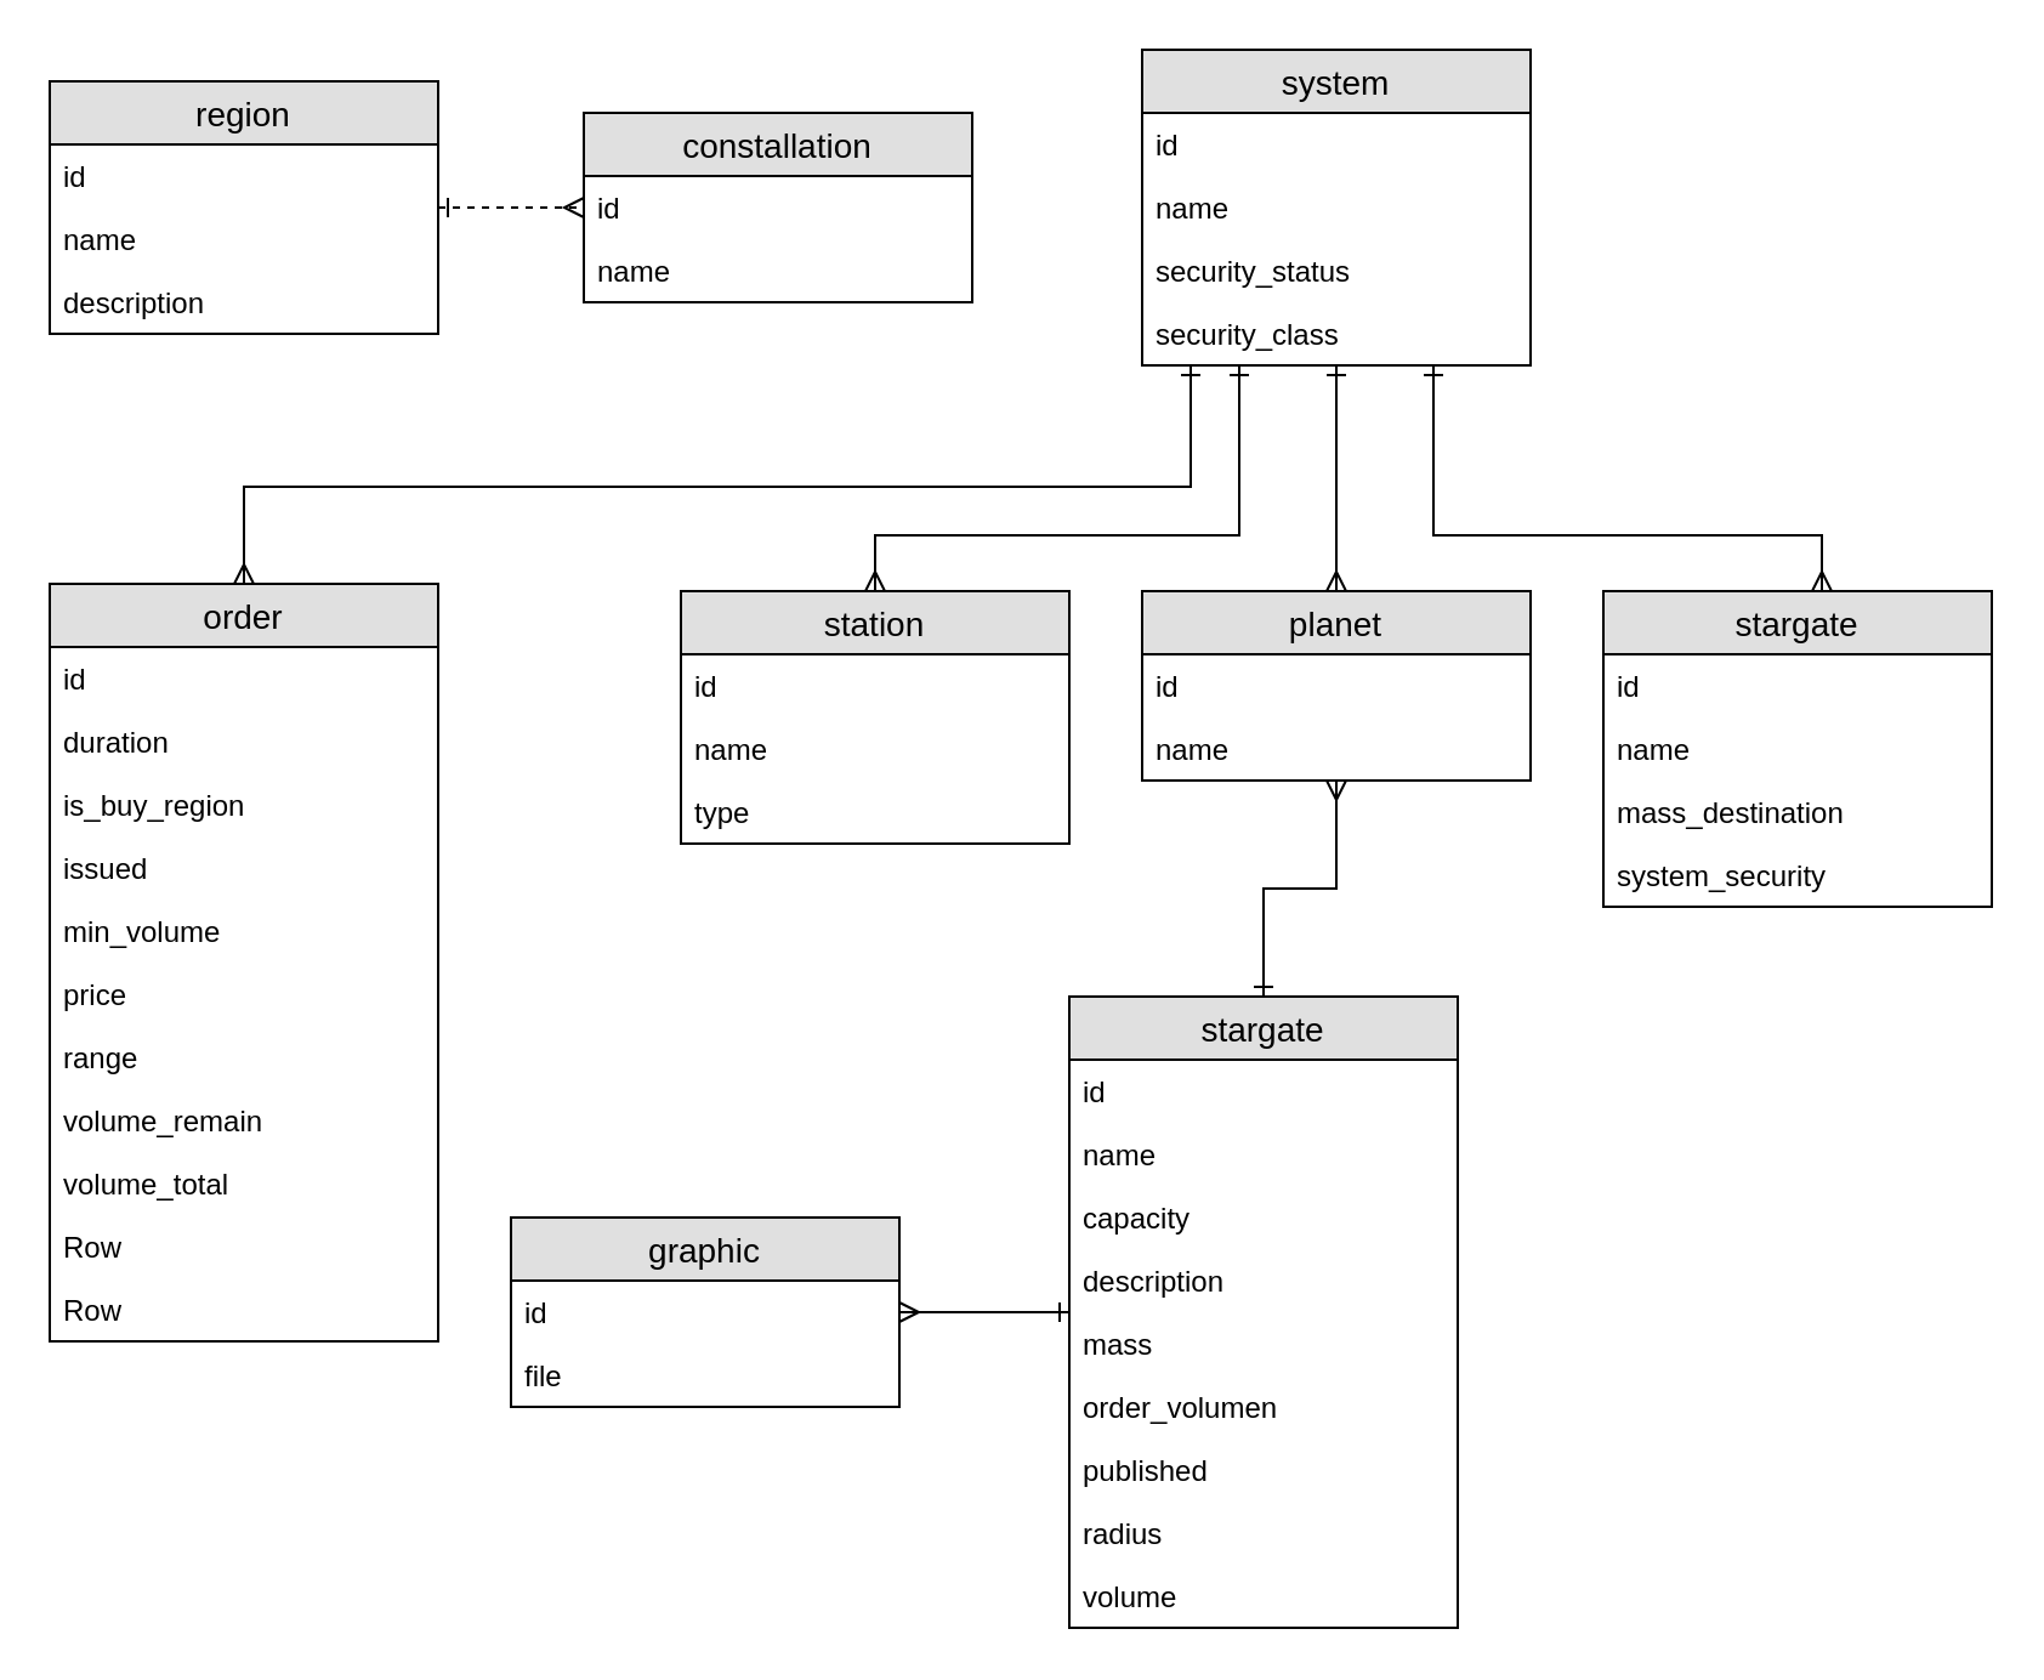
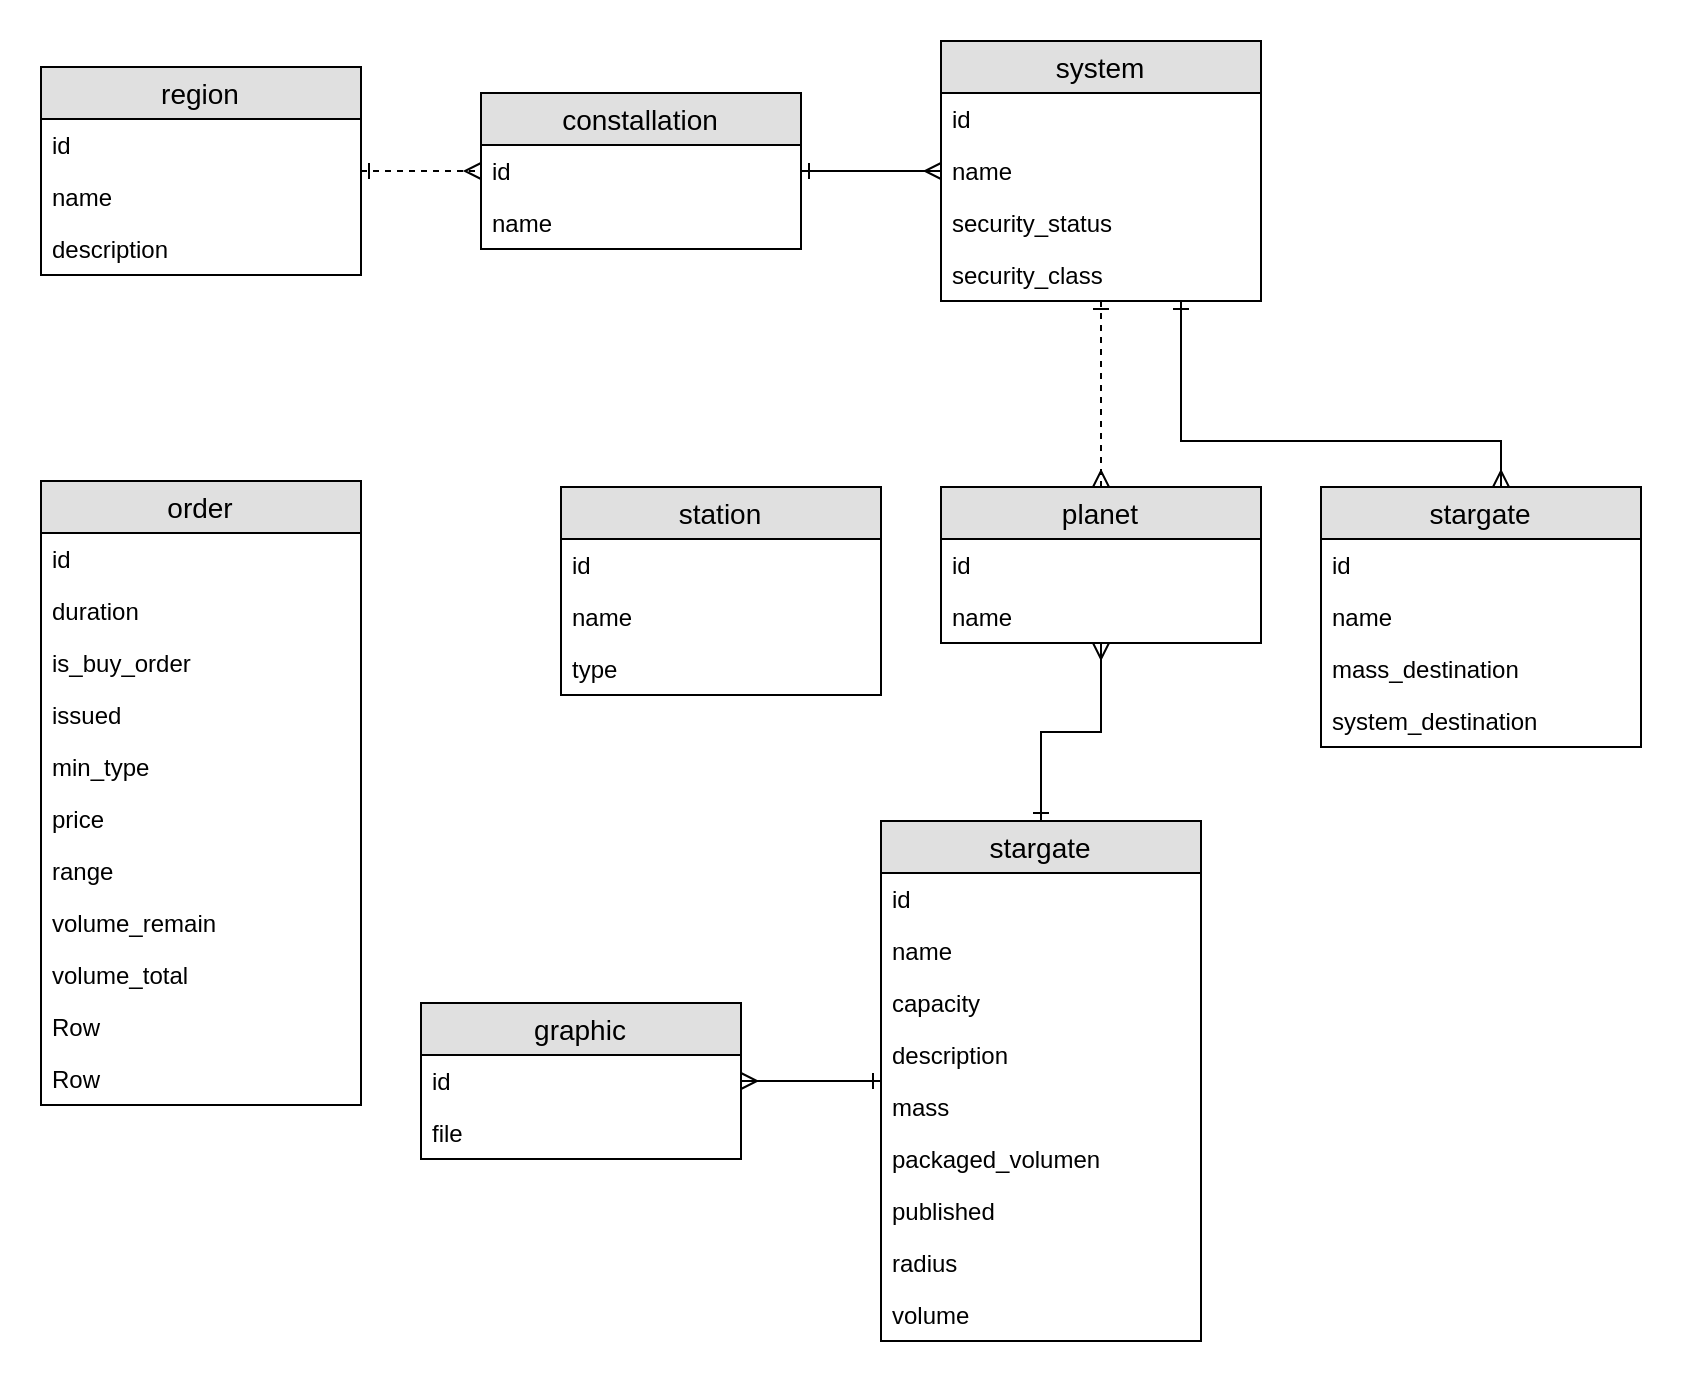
+ <mxCell id="7" style="edgeStyle=orthogonalEdgeStyle;rounded=0;orthogonalLoop=1;jettySize=auto;html=1;startArrow=ERone;startFill=0;endArrow=ERmany;endFill=0;" edge="1" parent="1" source="8" target="15"><mxGeometry relative="1" as="geometry" /></mxCell>
- <mxCell id="12" style="edgeStyle=orthogonalEdgeStyle;rounded=0;orthogonalLoop=1;jettySize=auto;html=1;startArrow=ERone;startFill=0;endArrow=ERmany;endFill=0;" edge="1" parent="1" source="15" target="24"><mxGeometry relative="1" as="geometry" /></mxCell>
+ <mxCell id="12" style="edgeStyle=orthogonalEdgeStyle;rounded=0;orthogonalLoop=1;jettySize=auto;html=1;startArrow=ERone;startFill=0;endArrow=ERmany;endFill=0;dashed=1;" edge="1" parent="1" source="15" target="24"><mxGeometry relative="1" as="geometry" /></mxCell>
- <mxCell id="14" style="edgeStyle=orthogonalEdgeStyle;rounded=0;orthogonalLoop=1;jettySize=auto;html=1;entryX=0.5;entryY=0;entryDx=0;entryDy=0;startArrow=ERone;startFill=0;endArrow=ERmany;endFill=0;" edge="1" parent="1" source="15" target="47"><mxGeometry relative="1" as="geometry"><Array as="points"><mxPoint x="490" y="200" /><mxPoint x="100" y="200" /></Array></mxGeometry></mxCell>
- <mxCell id="11" style="edgeStyle=orthogonalEdgeStyle;rounded=0;orthogonalLoop=1;jettySize=auto;html=1;startArrow=ERone;startFill=0;endArrow=ERmany;endFill=0;entryX=0.5;entryY=0;entryDx=0;entryDy=0;" edge="1" parent="1" source="15" target="20"><mxGeometry relative="1" as="geometry"><Array as="points"><mxPoint x="510" y="220" /><mxPoint x="360" y="220" /></Array></mxGeometry></mxCell>
- <mxCell id="50" value="is_buy_region" style="text;strokeColor=none;fillColor=none;spacingLeft=4;spacingRight=4;overflow=hidden;rotatable=0;points=[[0,0.5],[1,0.5]];portConstraint=eastwest;fontSize=12;" vertex="1" parent="47"><mxGeometry y="78" width="160" height="26" as="geometry" /></mxCell>
+ <mxCell id="50" value="is_buy_order" style="text;strokeColor=none;fillColor=none;spacingLeft=4;spacingRight=4;overflow=hidden;rotatable=0;points=[[0,0.5],[1,0.5]];portConstraint=eastwest;fontSize=12;" vertex="1" parent="47"><mxGeometry y="78" width="160" height="26" as="geometry" /></mxCell>
- <mxCell id="31" value="system_security" style="text;strokeColor=none;fillColor=none;spacingLeft=4;spacingRight=4;overflow=hidden;rotatable=0;points=[[0,0.5],[1,0.5]];portConstraint=eastwest;fontSize=12;" vertex="1" parent="27"><mxGeometry y="104" width="160" height="26" as="geometry" /></mxCell>
+ <mxCell id="31" value="system_destination" style="text;strokeColor=none;fillColor=none;spacingLeft=4;spacingRight=4;overflow=hidden;rotatable=0;points=[[0,0.5],[1,0.5]];portConstraint=eastwest;fontSize=12;" vertex="1" parent="27"><mxGeometry y="104" width="160" height="26" as="geometry" /></mxCell>
- <mxCell id="52" value="min_volume" style="text;strokeColor=none;fillColor=none;spacingLeft=4;spacingRight=4;overflow=hidden;rotatable=0;points=[[0,0.5],[1,0.5]];portConstraint=eastwest;fontSize=12;" vertex="1" parent="47"><mxGeometry y="130" width="160" height="26" as="geometry" /></mxCell>
+ <mxCell id="52" value="min_type" style="text;strokeColor=none;fillColor=none;spacingLeft=4;spacingRight=4;overflow=hidden;rotatable=0;points=[[0,0.5],[1,0.5]];portConstraint=eastwest;fontSize=12;" vertex="1" parent="47"><mxGeometry y="130" width="160" height="26" as="geometry" /></mxCell>
- <mxCell id="40" value="order_volumen" style="text;strokeColor=none;fillColor=none;spacingLeft=4;spacingRight=4;overflow=hidden;rotatable=0;points=[[0,0.5],[1,0.5]];portConstraint=eastwest;fontSize=12;" vertex="1" parent="34"><mxGeometry y="156" width="160" height="26" as="geometry" /></mxCell>
+ <mxCell id="40" value="packaged_volumen" style="text;strokeColor=none;fillColor=none;spacingLeft=4;spacingRight=4;overflow=hidden;rotatable=0;points=[[0,0.5],[1,0.5]];portConstraint=eastwest;fontSize=12;" vertex="1" parent="34"><mxGeometry y="156" width="160" height="26" as="geometry" /></mxCell>
